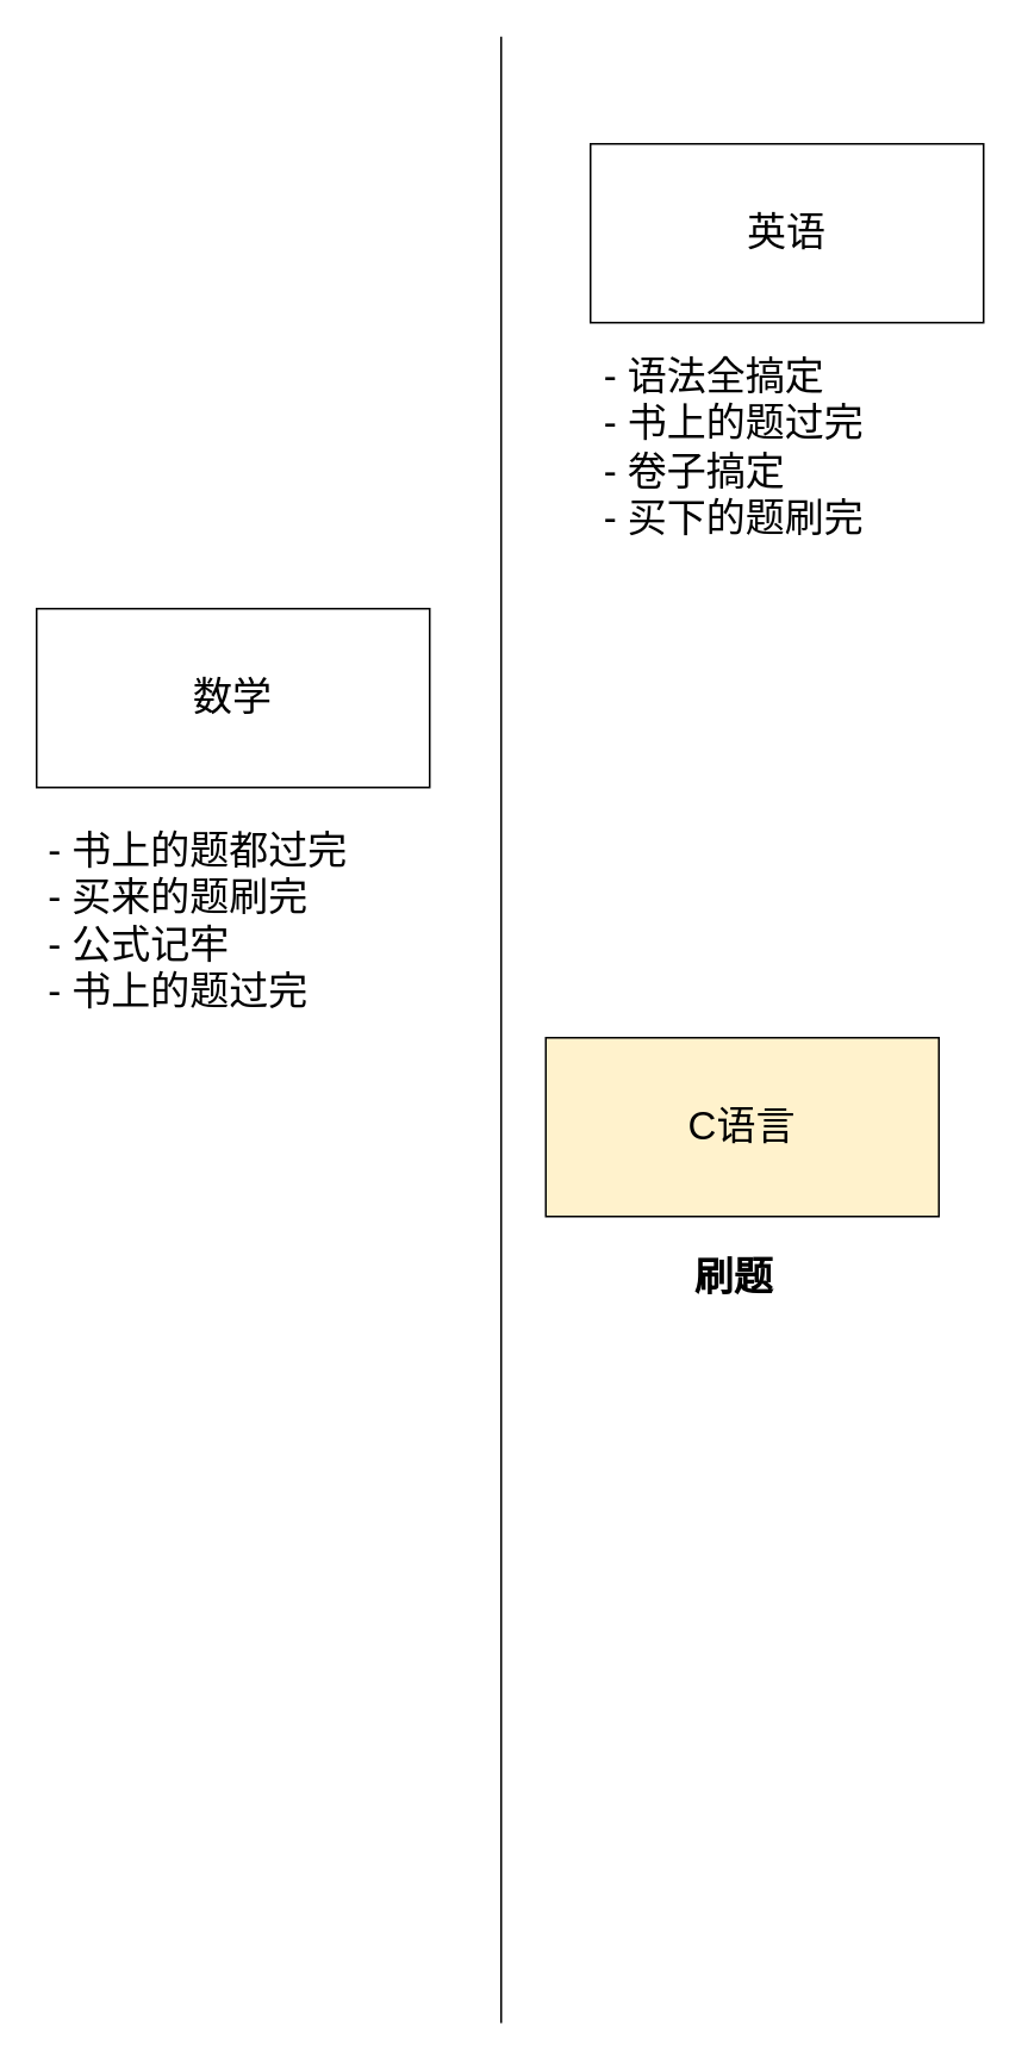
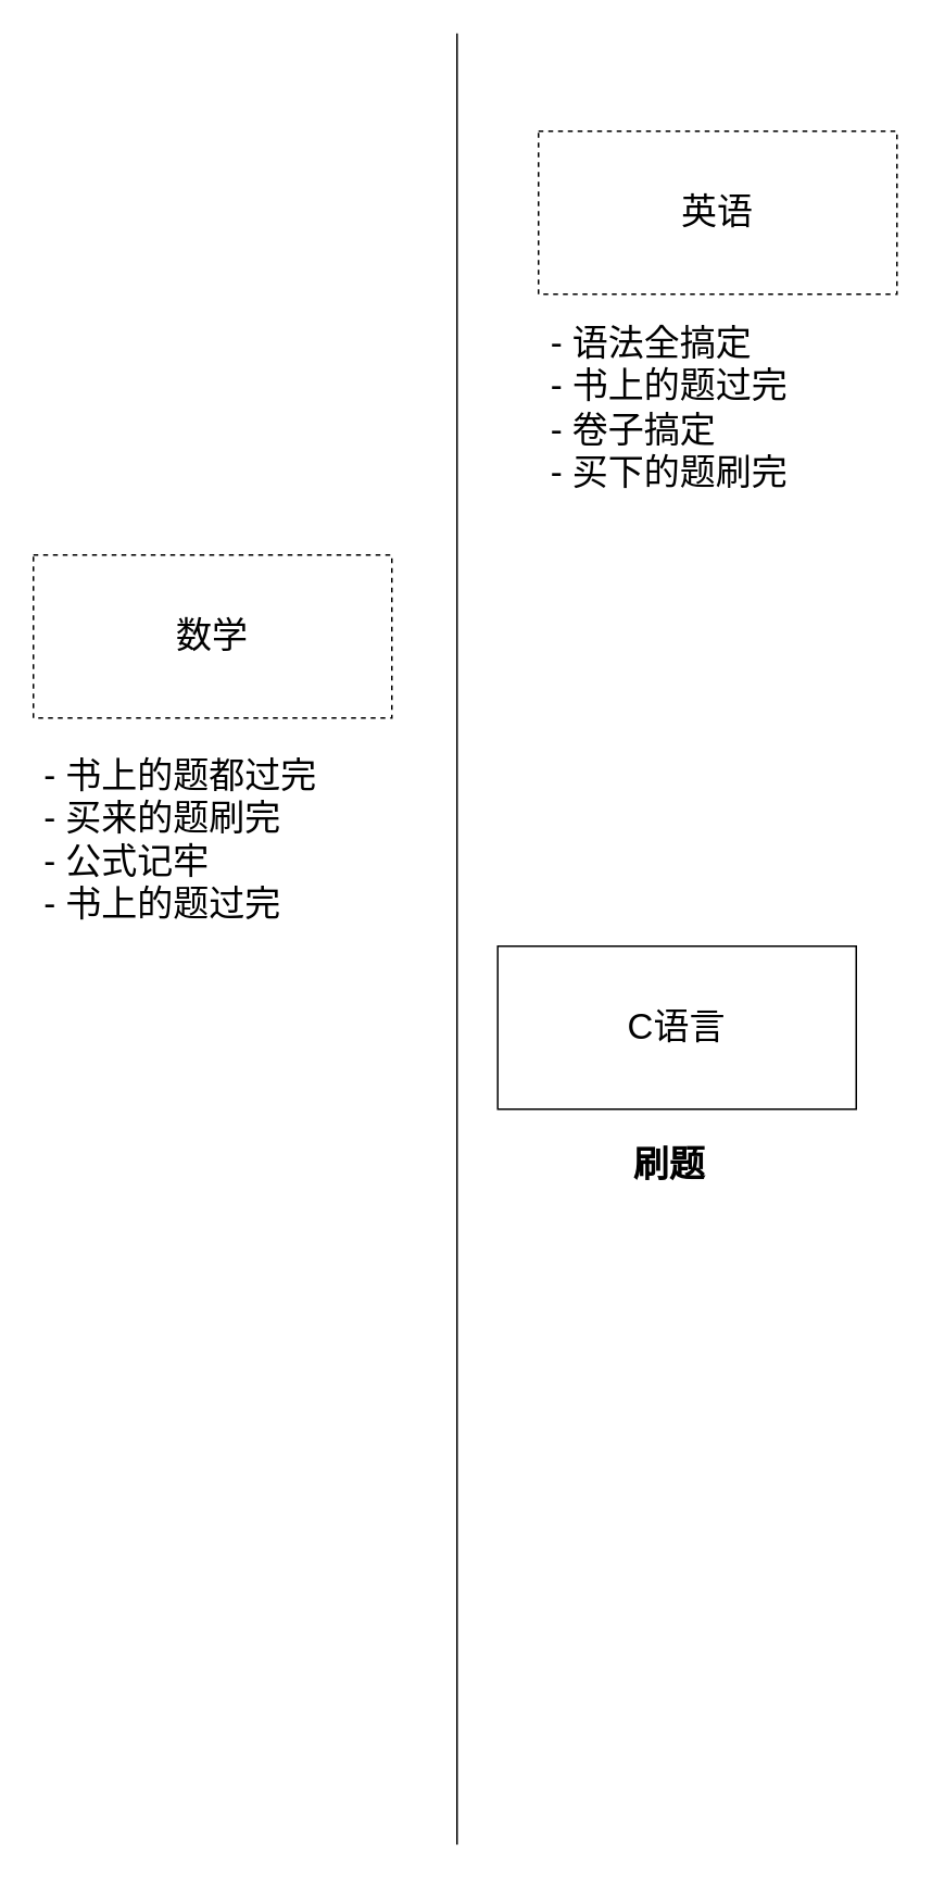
- <mxCell id="3" value="英语" style="rounded=0;whiteSpace=wrap;html=1;fontSize=22;" vertex="1" parent="1"><mxGeometry x="330" y="80" width="220" height="100" as="geometry" /></mxCell>
+ <mxCell id="3" value="英语" style="rounded=0;whiteSpace=wrap;html=1;fontSize=22;dashed=1;" vertex="1" parent="1"><mxGeometry x="330" y="80" width="220" height="100" as="geometry" /></mxCell>
- <mxCell id="5" value="数学" style="rounded=0;whiteSpace=wrap;html=1;fontSize=22;" vertex="1" parent="1"><mxGeometry x="20" y="340" width="220" height="100" as="geometry" /></mxCell>
+ <mxCell id="5" value="数学" style="rounded=0;whiteSpace=wrap;html=1;fontSize=22;dashed=1;" vertex="1" parent="1"><mxGeometry x="20" y="340" width="220" height="100" as="geometry" /></mxCell>
- <mxCell id="7" value="C语言" style="rounded=0;whiteSpace=wrap;html=1;fontSize=22;fillColor=#fff2cc;" vertex="1" parent="1"><mxGeometry x="305" y="580" width="220" height="100" as="geometry" /></mxCell>
+ <mxCell id="7" value="C语言" style="rounded=0;whiteSpace=wrap;html=1;fontSize=22;" vertex="1" parent="1"><mxGeometry x="305" y="580" width="220" height="100" as="geometry" /></mxCell>
